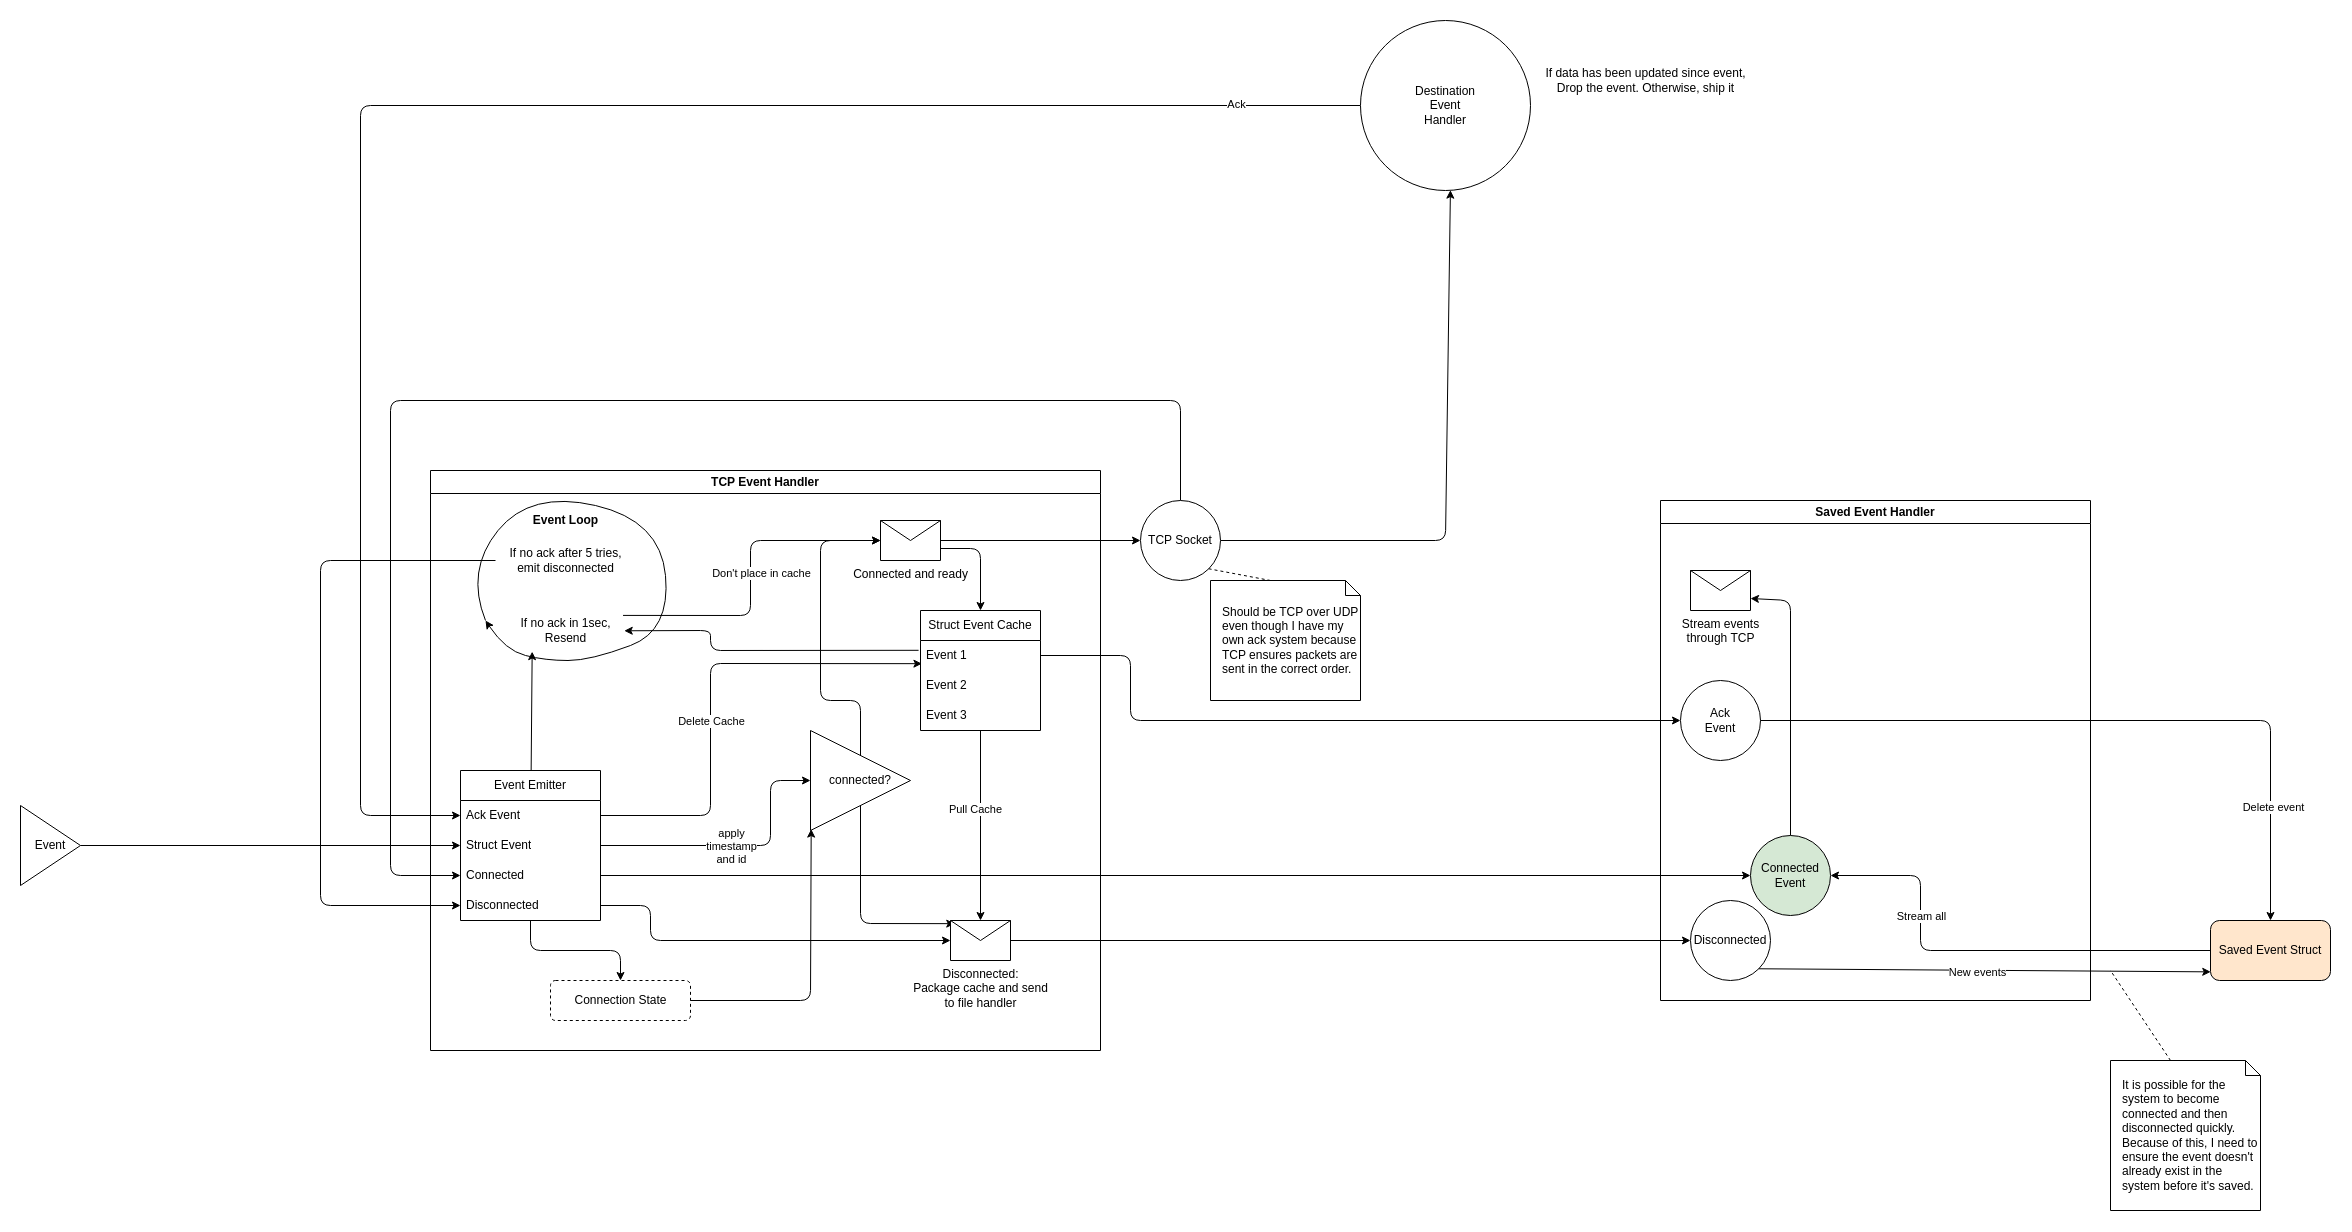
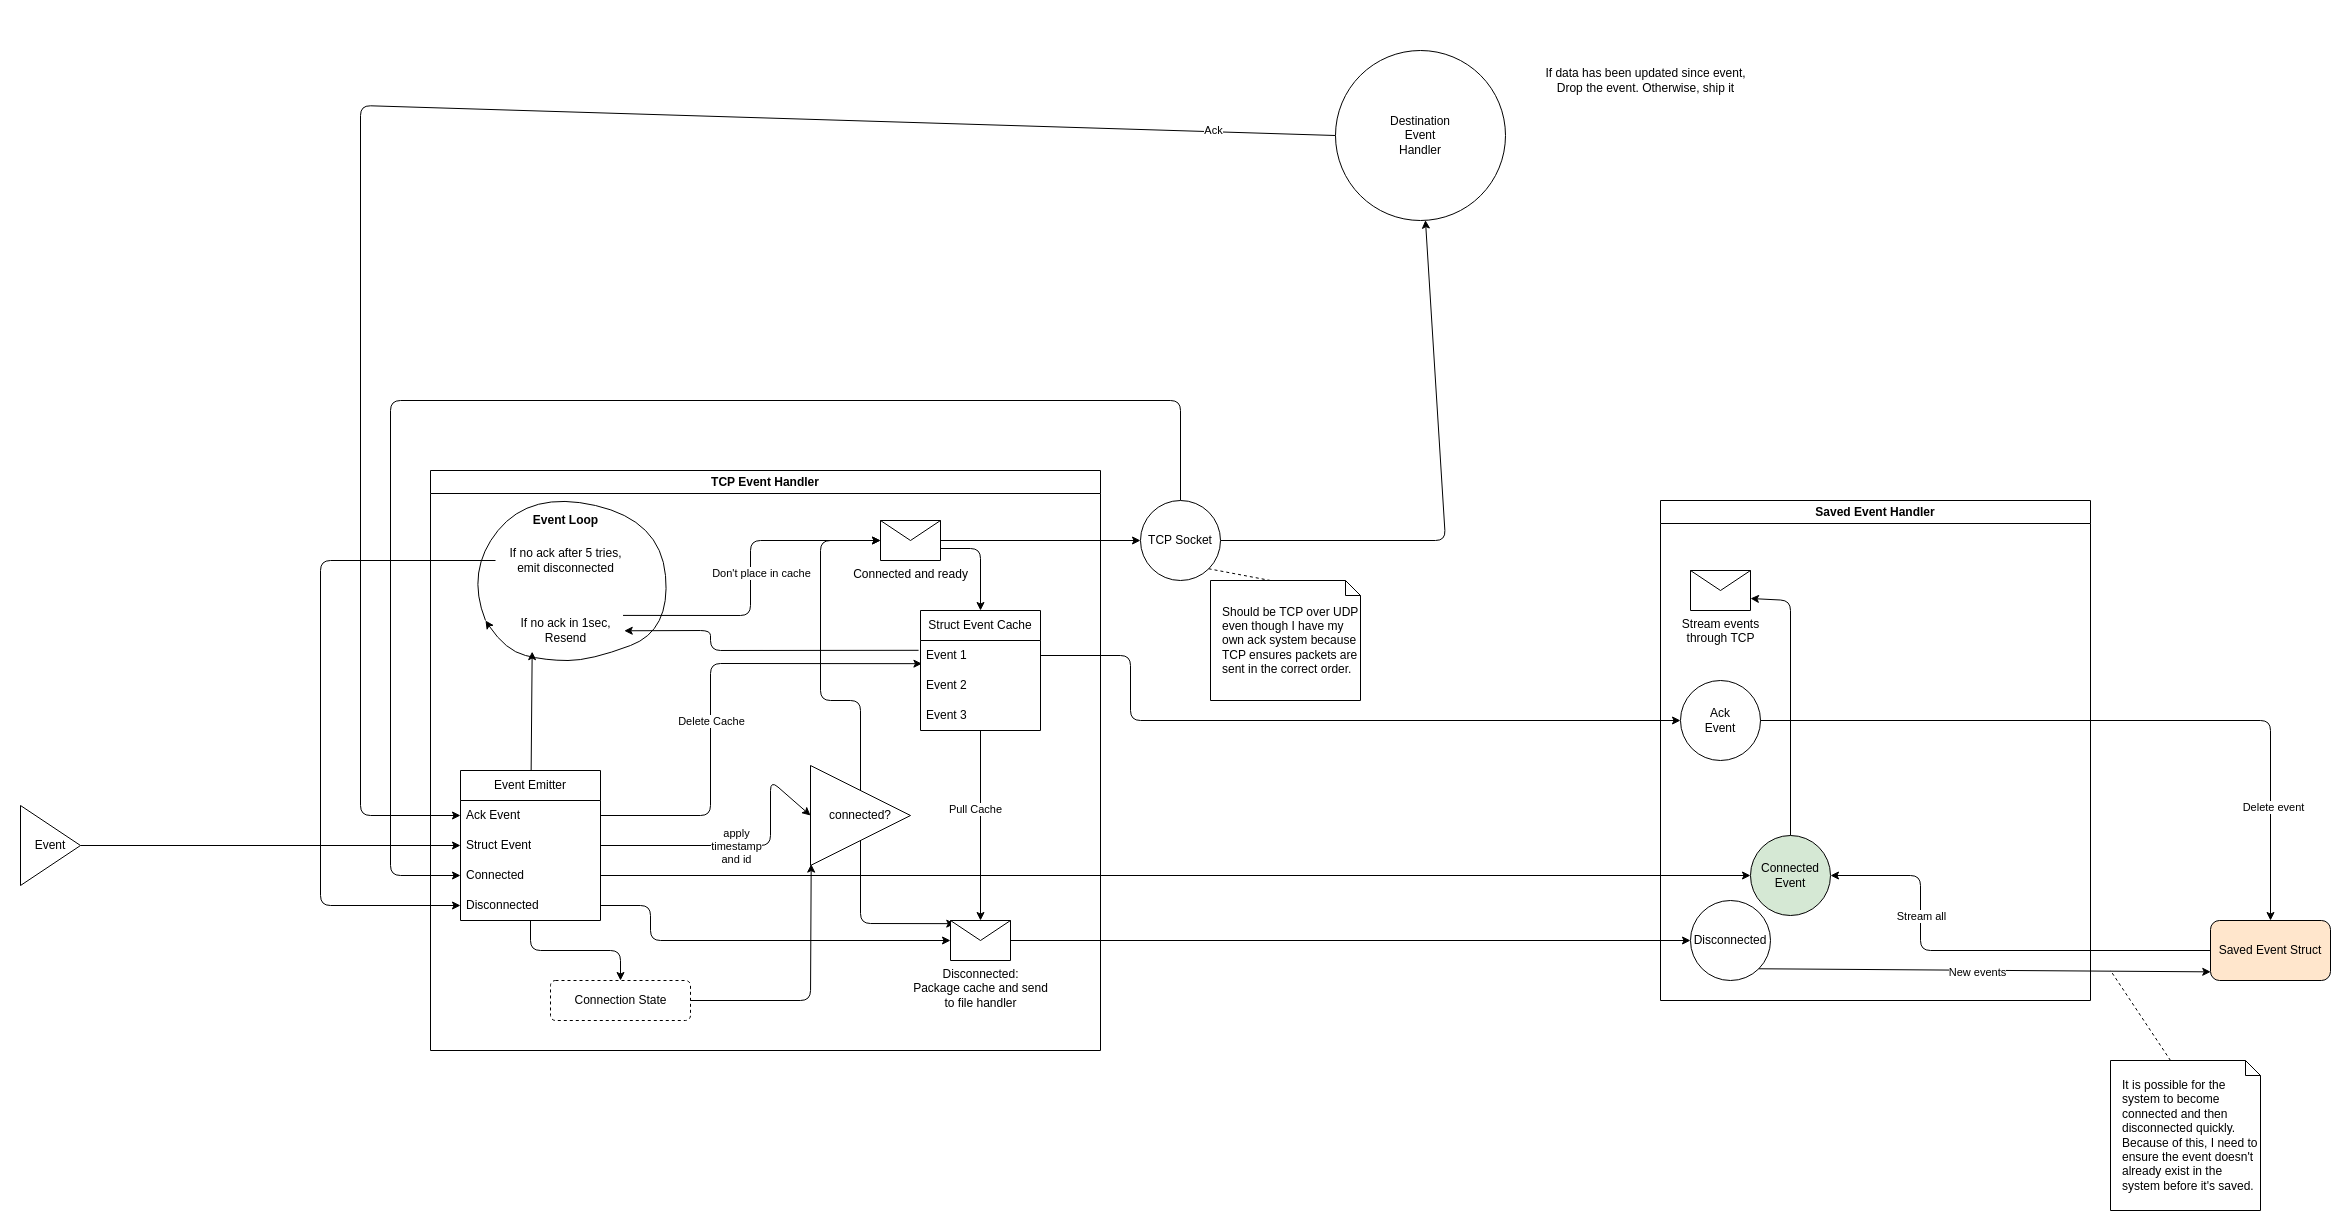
- <mxCell id="4" value="Destination&lt;br&gt;Event&lt;br&gt;Handler" style="ellipse;whiteSpace=wrap;html=1;aspect=fixed;" parent="1" vertex="1"><mxGeometry x="1360" y="20" width="170" height="170" as="geometry" /></mxCell>
+ <mxCell id="4" value="Destination&lt;br&gt;Event&lt;br&gt;Handler" style="ellipse;whiteSpace=wrap;html=1;aspect=fixed;" parent="1" vertex="1"><mxGeometry x="1335" y="50" width="170" height="170" as="geometry" /></mxCell>
- <mxCell id="24" value="connected?" style="triangle;whiteSpace=wrap;html=1;" parent="7" vertex="1"><mxGeometry x="380" y="260" width="100" height="100" as="geometry" /></mxCell>
+ <mxCell id="24" value="connected?" style="triangle;whiteSpace=wrap;html=1;" parent="7" vertex="1"><mxGeometry x="380" y="295" width="100" height="100" as="geometry" /></mxCell>
